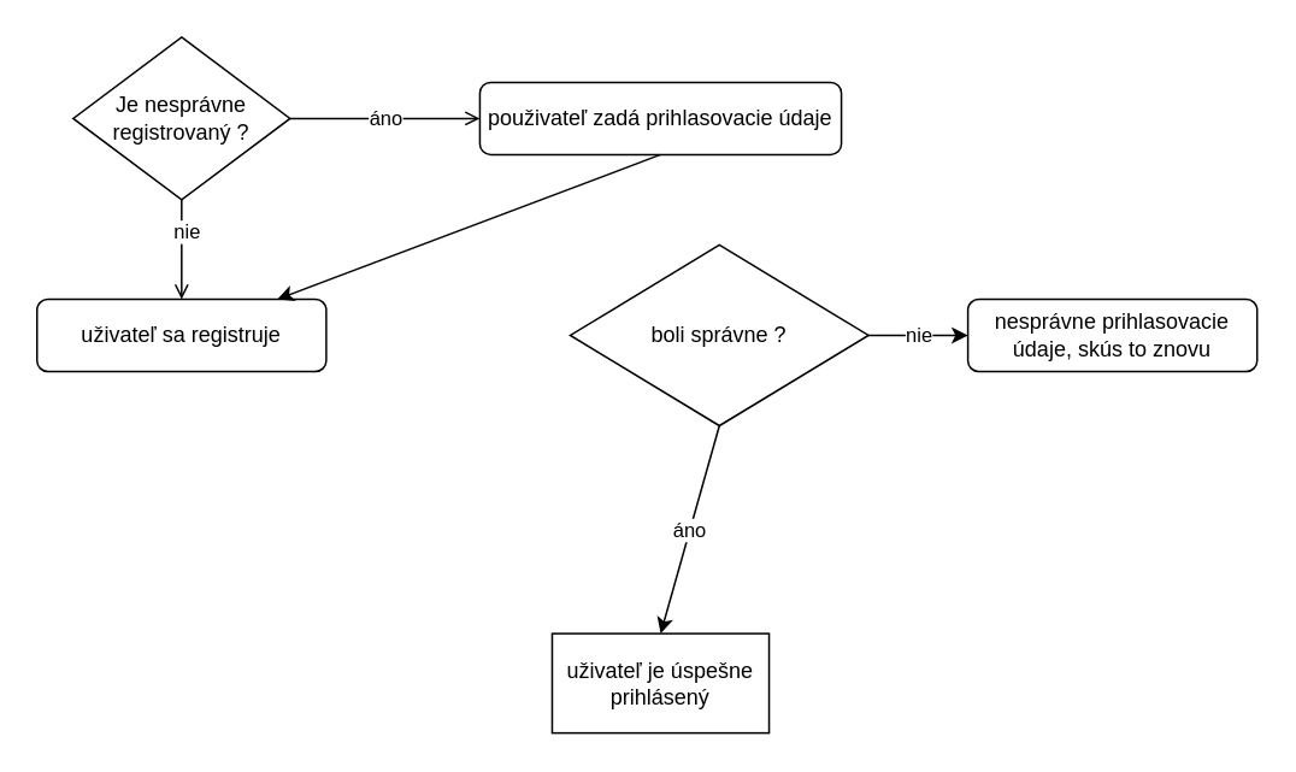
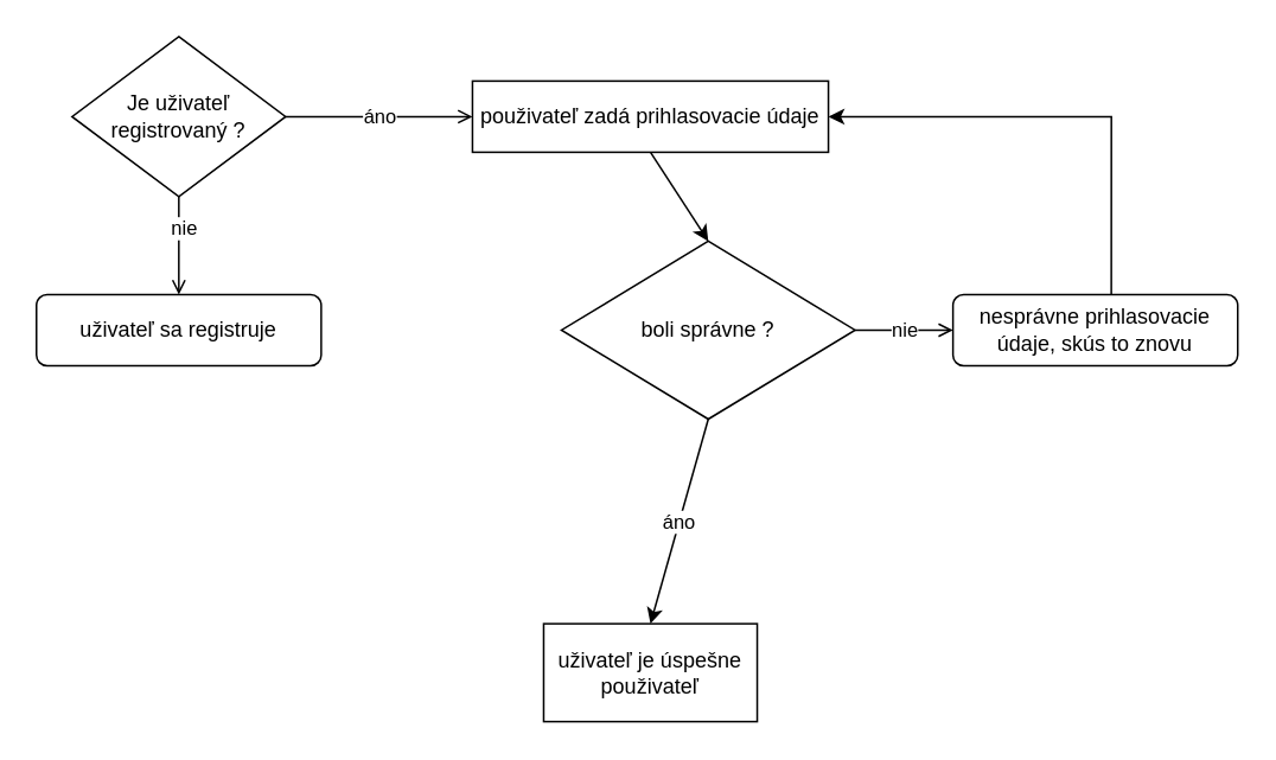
- <mxCell id="2" value="Je nesprávne registrovaný ?" style="rhombus;whiteSpace=wrap;html=1;" parent="1" vertex="1"><mxGeometry x="40" y="20" width="120" height="90" as="geometry" /></mxCell>
+ <mxCell id="2" value="Je uživateľ registrovaný ?" style="rhombus;whiteSpace=wrap;html=1;" parent="1" vertex="1"><mxGeometry x="40" y="20" width="120" height="90" as="geometry" /></mxCell>
- <mxCell id="7" value="použivateľ zadá prihlasovacie údaje" style="rounded=1;whiteSpace=wrap;html=1;fontSize=12;glass=0;strokeWidth=1;shadow=0;" parent="1" vertex="1"><mxGeometry x="265" y="45" width="200" height="40" as="geometry" /></mxCell>
+ <mxCell id="7" value="použivateľ zadá prihlasovacie údaje" style="whiteSpace=wrap;html=1;fontSize=12;glass=0;strokeWidth=1;shadow=0;rounded=0;" parent="1" vertex="1"><mxGeometry x="265" y="45" width="200" height="40" as="geometry" /></mxCell>
+ <mxCell id="13" value="" style="endArrow=classic;html=1;rounded=0;exitX=0.556;exitY=0;exitDx=0;exitDy=0;exitPerimeter=0;entryX=1;entryY=0.5;entryDx=0;entryDy=0;" parent="1" source="12" target="7" edge="1"><mxGeometry width="50" height="50" relative="1" as="geometry"><mxPoint x="405" y="150" as="sourcePoint" /><mxPoint x="515" y="65" as="targetPoint" /><Array as="points"><mxPoint x="624" y="65" /></Array></mxGeometry></mxCell>
- <mxCell id="9" value="" style="endArrow=classic;html=1;rounded=0;exitX=0.5;exitY=1;exitDx=0;exitDy=0;" parent="1" source="7" target="6" edge="1"><mxGeometry width="50" height="50" relative="1" as="geometry"><mxPoint x="405" y="150" as="sourcePoint" /><mxPoint x="455" y="100" as="targetPoint" /></mxGeometry></mxCell>
+ <mxCell id="9" value="" style="endArrow=classic;html=1;rounded=0;exitX=0.5;exitY=1;exitDx=0;exitDy=0;entryX=0.5;entryY=0;entryDx=0;entryDy=0;" parent="1" source="7" target="8" edge="1"><mxGeometry width="50" height="50" relative="1" as="geometry"><mxPoint x="405" y="150" as="sourcePoint" /><mxPoint x="455" y="100" as="targetPoint" /></mxGeometry></mxCell>
- <mxCell id="10" value="nie" style="endArrow=classic;html=1;rounded=0;exitX=1;exitY=0.5;exitDx=0;exitDy=0;entryX=0;entryY=0.5;entryDx=0;entryDy=0;" parent="1" source="8" target="12" edge="1"><mxGeometry width="50" height="50" relative="1" as="geometry"><mxPoint x="405" y="150" as="sourcePoint" /><mxPoint x="485" y="185" as="targetPoint" /></mxGeometry></mxCell>
+ <mxCell id="10" value="nie" style="endArrow=open;html=1;rounded=0;exitX=1;exitY=0.5;exitDx=0;exitDy=0;entryX=0;entryY=0.5;entryDx=0;entryDy=0;" parent="1" source="8" target="12" edge="1"><mxGeometry width="50" height="50" relative="1" as="geometry"><mxPoint x="405" y="150" as="sourcePoint" /><mxPoint x="485" y="185" as="targetPoint" /></mxGeometry></mxCell>
- <mxCell id="14" value="uživateľ je úspešne prihlásený" style="rounded=0;whiteSpace=wrap;html=1;" parent="1" vertex="1"><mxGeometry x="305" y="350" width="120" height="55" as="geometry" /></mxCell>
+ <mxCell id="14" value="uživateľ je úspešne použivateľ" style="rounded=0;whiteSpace=wrap;html=1;" parent="1" vertex="1"><mxGeometry x="305" y="350" width="120" height="55" as="geometry" /></mxCell>
